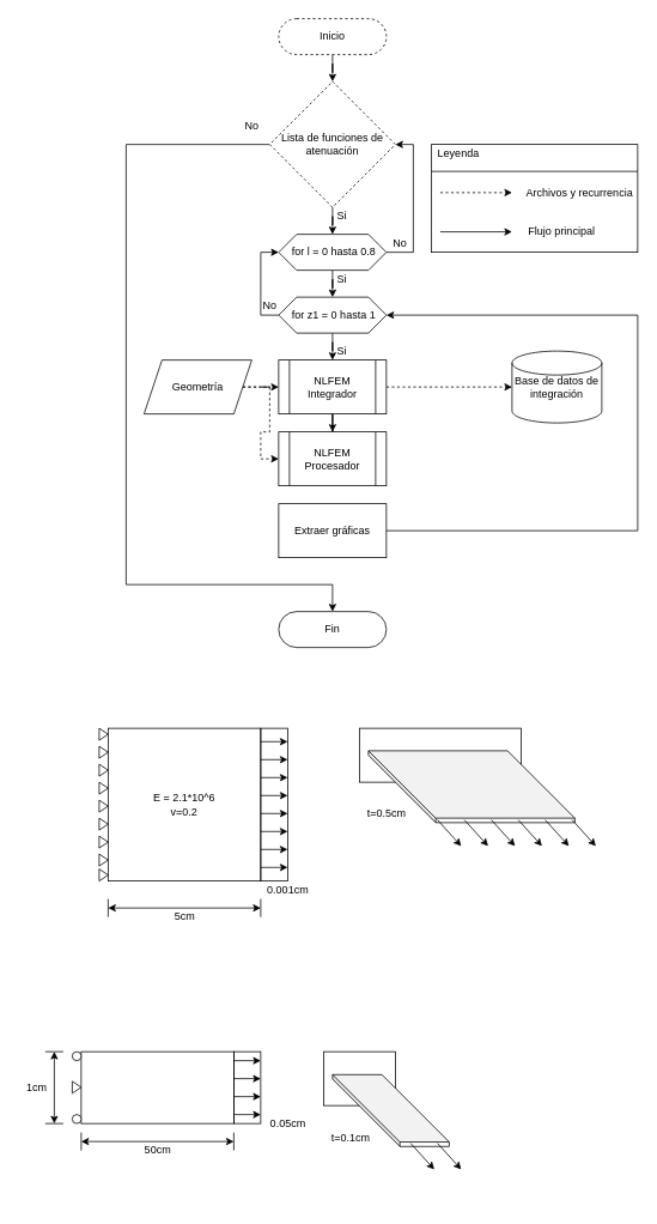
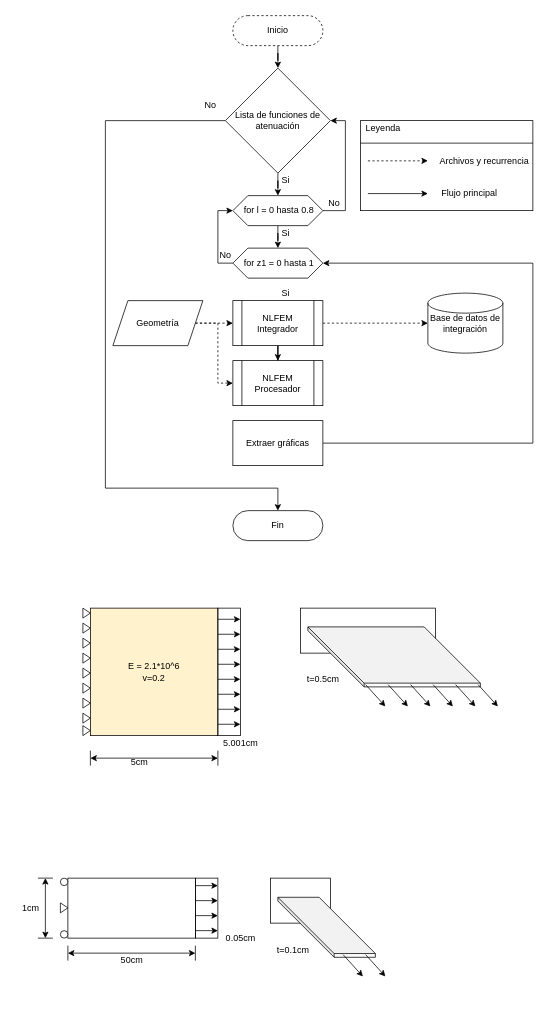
- <mxCell id="6" value="Lista de funciones de atenuación" style="rhombus;whiteSpace=wrap;html=1;strokeWidth=1;dashed=1;" parent="1" vertex="1"><mxGeometry x="300" y="90" width="140" height="140" as="geometry" /></mxCell>
+ <mxCell id="6" value="Lista de funciones de atenuación" style="rhombus;whiteSpace=wrap;html=1;strokeWidth=1;" parent="1" vertex="1"><mxGeometry x="300" y="90" width="140" height="140" as="geometry" /></mxCell>
- <mxCell id="10" value="" style="edgeStyle=orthogonalEdgeStyle;rounded=0;orthogonalLoop=1;jettySize=auto;html=1;strokeWidth=1;" parent="1" source="12" target="15" edge="1"><mxGeometry relative="1" as="geometry" /></mxCell>
- <mxCell id="18" value="Geometría" style="shape=parallelogram;perimeter=parallelogramPerimeter;whiteSpace=wrap;html=1;fixedSize=1;strokeWidth=1;" parent="1" vertex="1"><mxGeometry x="160" y="400" width="120" height="60" as="geometry" /></mxCell>
+ <mxCell id="18" value="Geometría" style="shape=parallelogram;perimeter=parallelogramPerimeter;whiteSpace=wrap;html=1;fixedSize=1;strokeWidth=1;" parent="1" vertex="1"><mxGeometry x="150" y="400" width="120" height="60" as="geometry" /></mxCell>
- <mxCell id="38" value="E = 2.1*10^6&lt;br&gt;v=0.2" style="whiteSpace=wrap;html=1;aspect=fixed;" vertex="1" parent="1"><mxGeometry x="120" y="810" width="170" height="170" as="geometry" /></mxCell>
+ <mxCell id="38" value="E = 2.1*10^6&lt;br&gt;v=0.2" style="whiteSpace=wrap;html=1;aspect=fixed;fillColor=#fff2cc;" vertex="1" parent="1"><mxGeometry x="120" y="810" width="170" height="170" as="geometry" /></mxCell>
- <mxCell id="71" value="0.001cm" style="text;html=1;align=center;verticalAlign=middle;resizable=0;points=[];autosize=1;" vertex="1" parent="1"><mxGeometry x="290" y="980" width="60" height="20" as="geometry" /></mxCell>
+ <mxCell id="71" value="5.001cm" style="text;html=1;align=center;verticalAlign=middle;resizable=0;points=[];autosize=1;" vertex="1" parent="1"><mxGeometry x="290" y="980" width="60" height="20" as="geometry" /></mxCell>
- <mxCell id="68" value="5cm" style="text;html=1;align=center;verticalAlign=middle;resizable=0;points=[];autosize=1;" vertex="1" parent="1"><mxGeometry x="185" y="1010" width="40" height="20" as="geometry" /></mxCell>
+ <mxCell id="68" value="5cm" style="text;html=1;align=center;verticalAlign=middle;resizable=0;points=[];autosize=1;" vertex="1" parent="1"><mxGeometry x="165" y="1005" width="40" height="20" as="geometry" /></mxCell>
